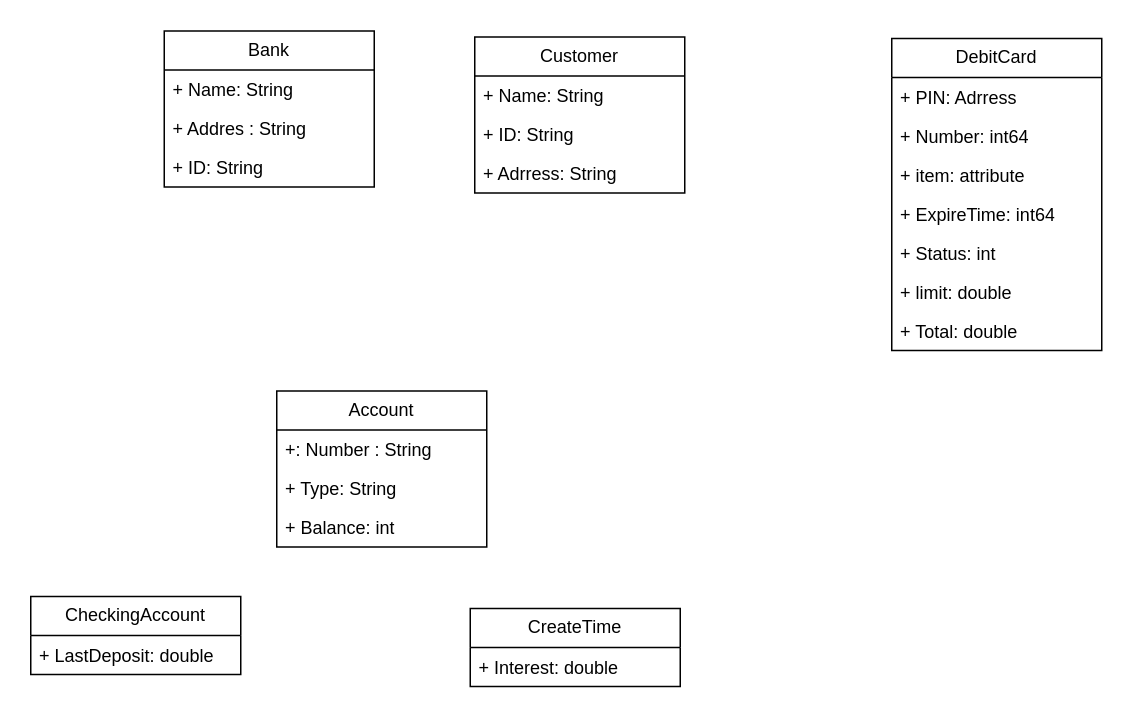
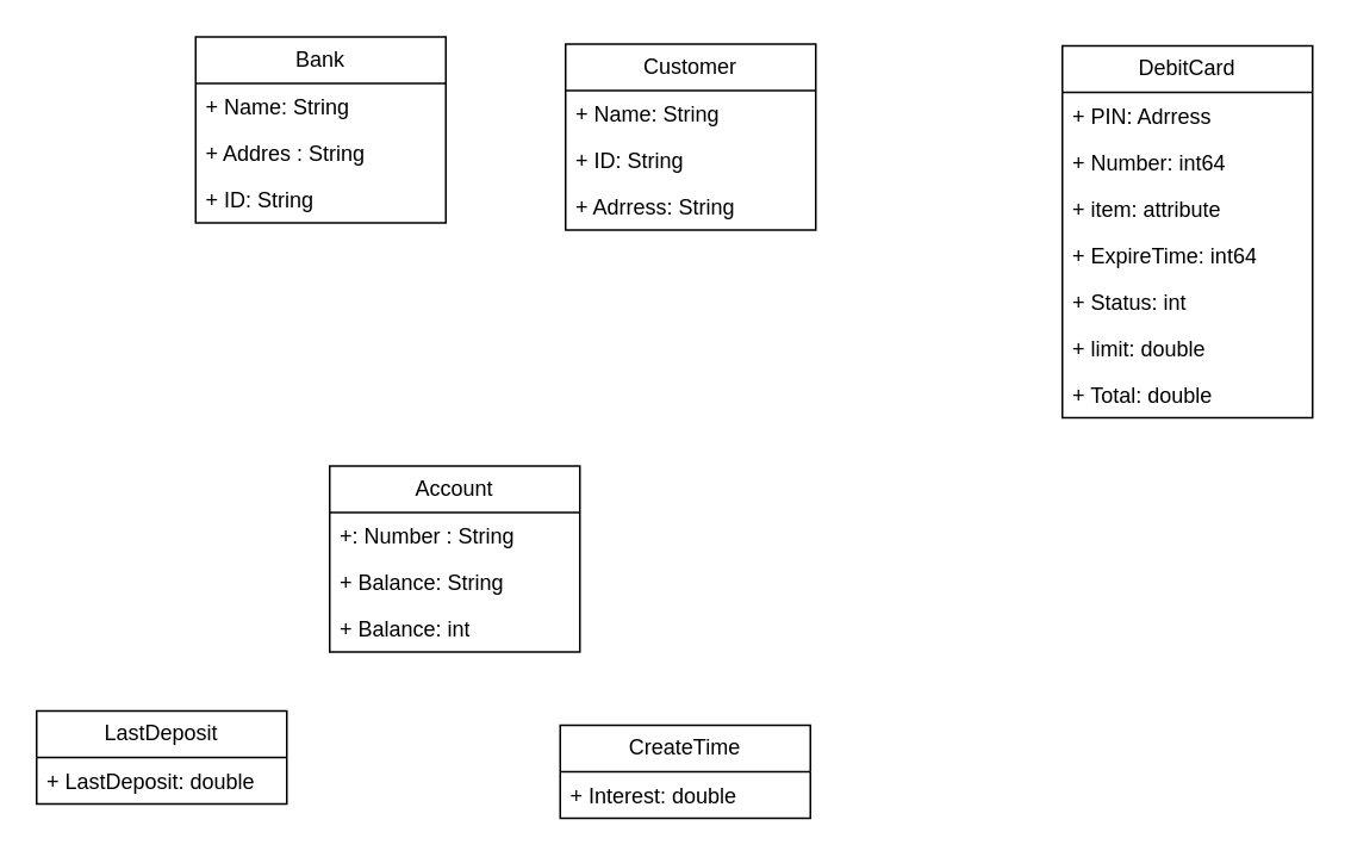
- <mxCell id="20" value="+ Type: String" style="text;strokeColor=none;fillColor=none;align=left;verticalAlign=top;spacingLeft=4;spacingRight=4;overflow=hidden;rotatable=0;points=[[0,0.5],[1,0.5]];portConstraint=eastwest;whiteSpace=wrap;html=1;rounded=0;" vertex="1" parent="18"><mxGeometry y="52" width="140" height="26" as="geometry" /></mxCell>
+ <mxCell id="20" value="+ Balance: String" style="text;strokeColor=none;fillColor=none;align=left;verticalAlign=top;spacingLeft=4;spacingRight=4;overflow=hidden;rotatable=0;points=[[0,0.5],[1,0.5]];portConstraint=eastwest;whiteSpace=wrap;html=1;rounded=0;" vertex="1" parent="18"><mxGeometry y="52" width="140" height="26" as="geometry" /></mxCell>
- <mxCell id="22" value="CheckingAccount" style="swimlane;fontStyle=0;childLayout=stackLayout;horizontal=1;startSize=26;fillColor=none;horizontalStack=0;resizeParent=1;resizeParentMax=0;resizeLast=0;collapsible=1;marginBottom=0;whiteSpace=wrap;html=1;flipH=1;rounded=0;" vertex="1" parent="1"><mxGeometry x="20" y="397" width="140" height="52" as="geometry" /></mxCell>
+ <mxCell id="22" value="LastDeposit" style="swimlane;fontStyle=0;childLayout=stackLayout;horizontal=1;startSize=26;fillColor=none;horizontalStack=0;resizeParent=1;resizeParentMax=0;resizeLast=0;collapsible=1;marginBottom=0;whiteSpace=wrap;html=1;flipH=1;rounded=0;" vertex="1" parent="1"><mxGeometry x="20" y="397" width="140" height="52" as="geometry" /></mxCell>
